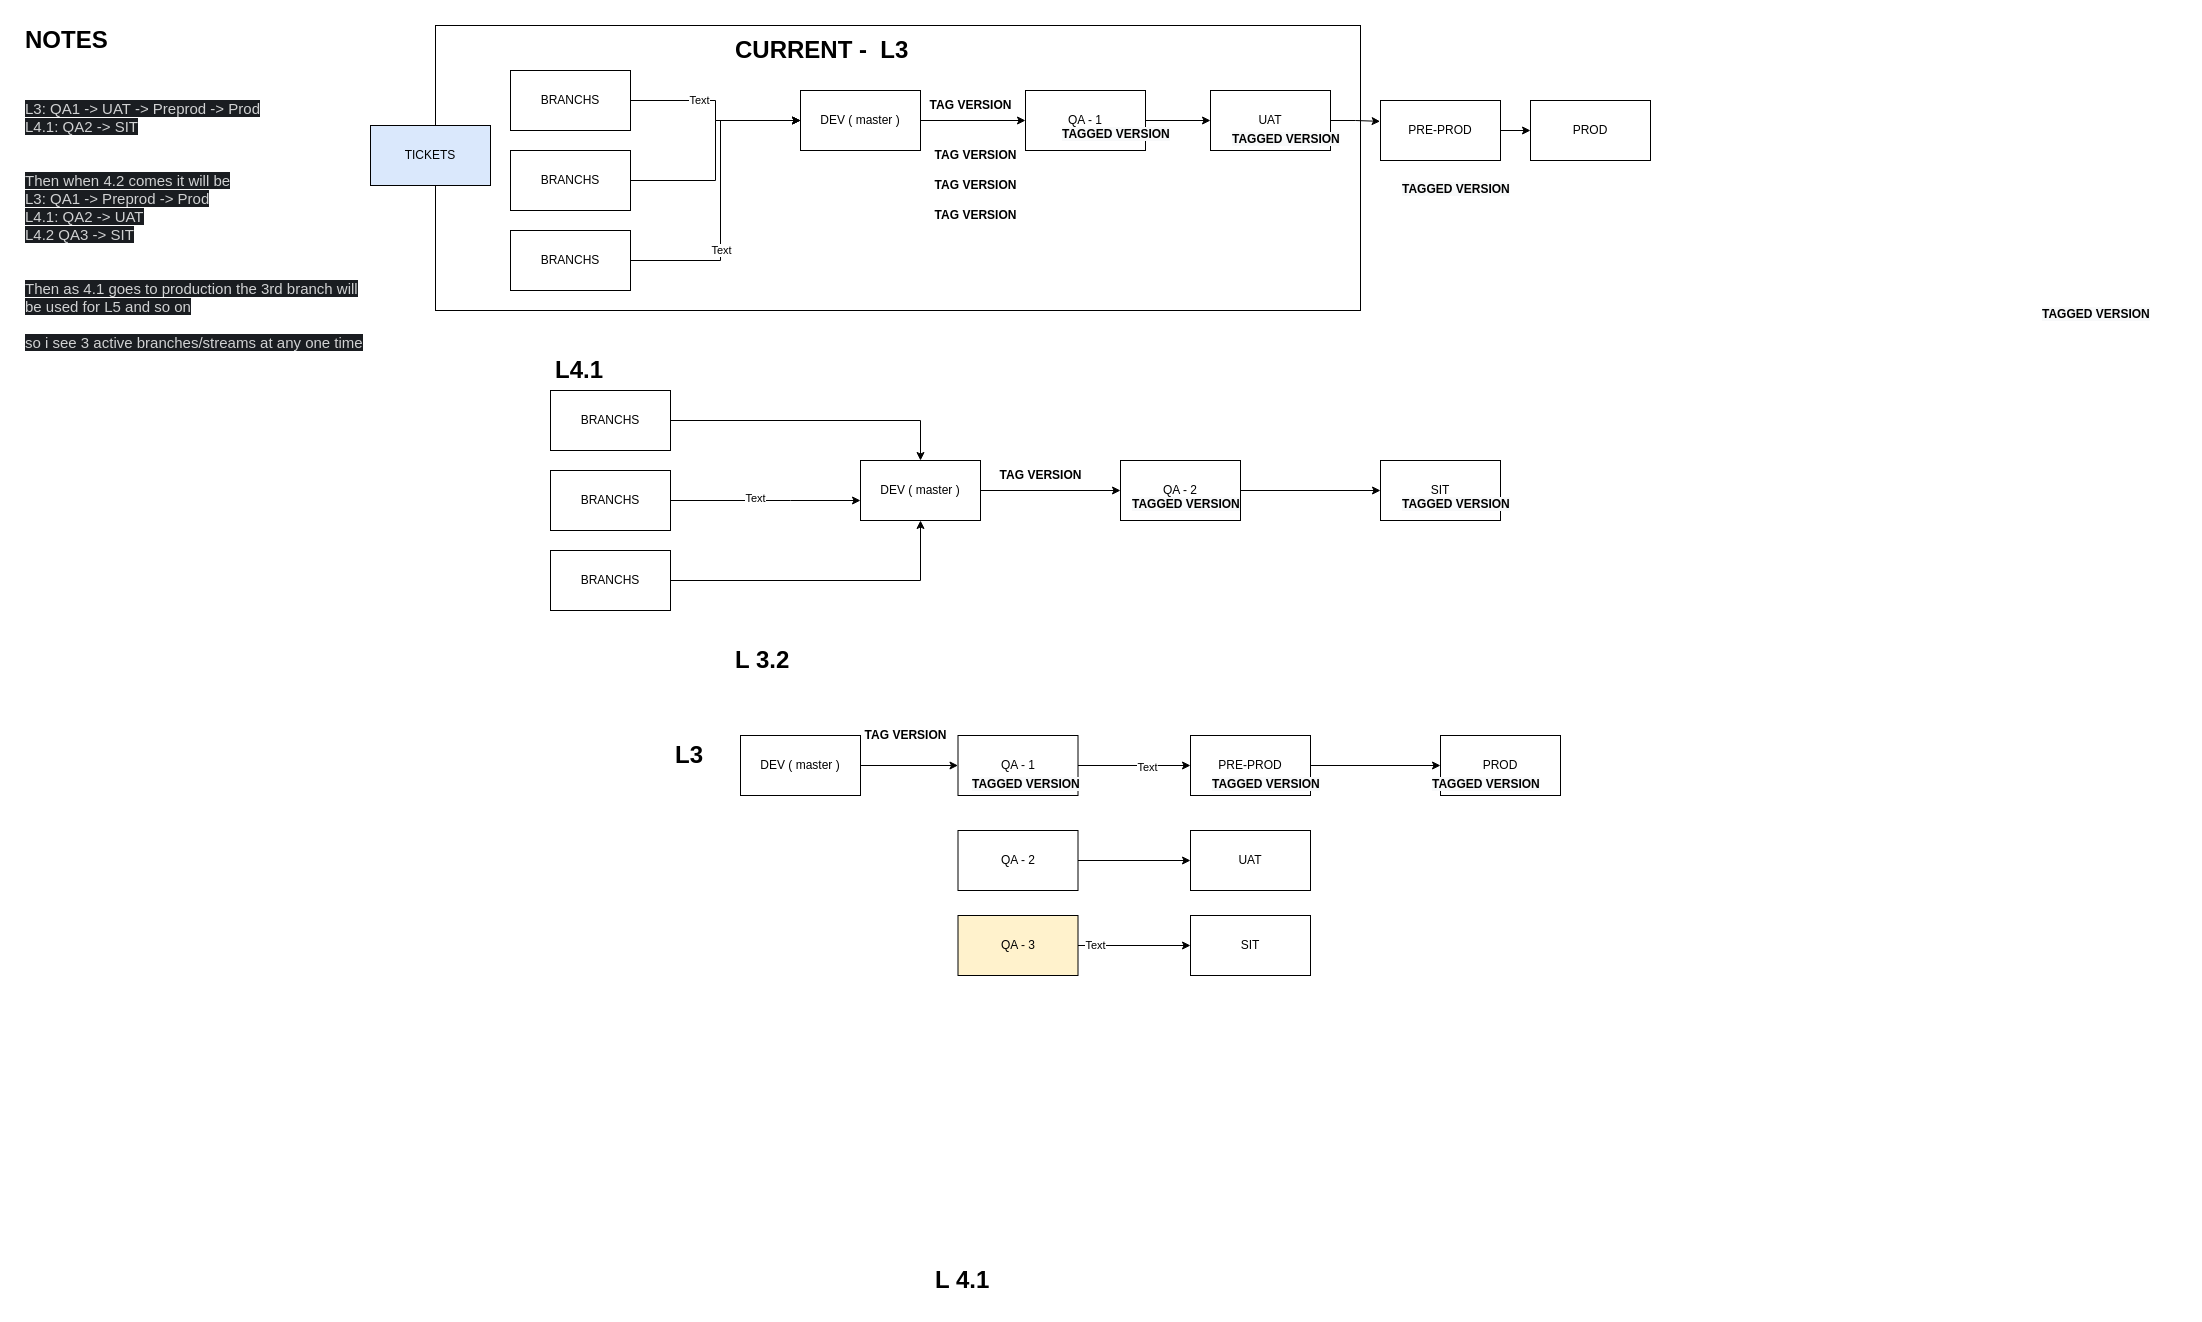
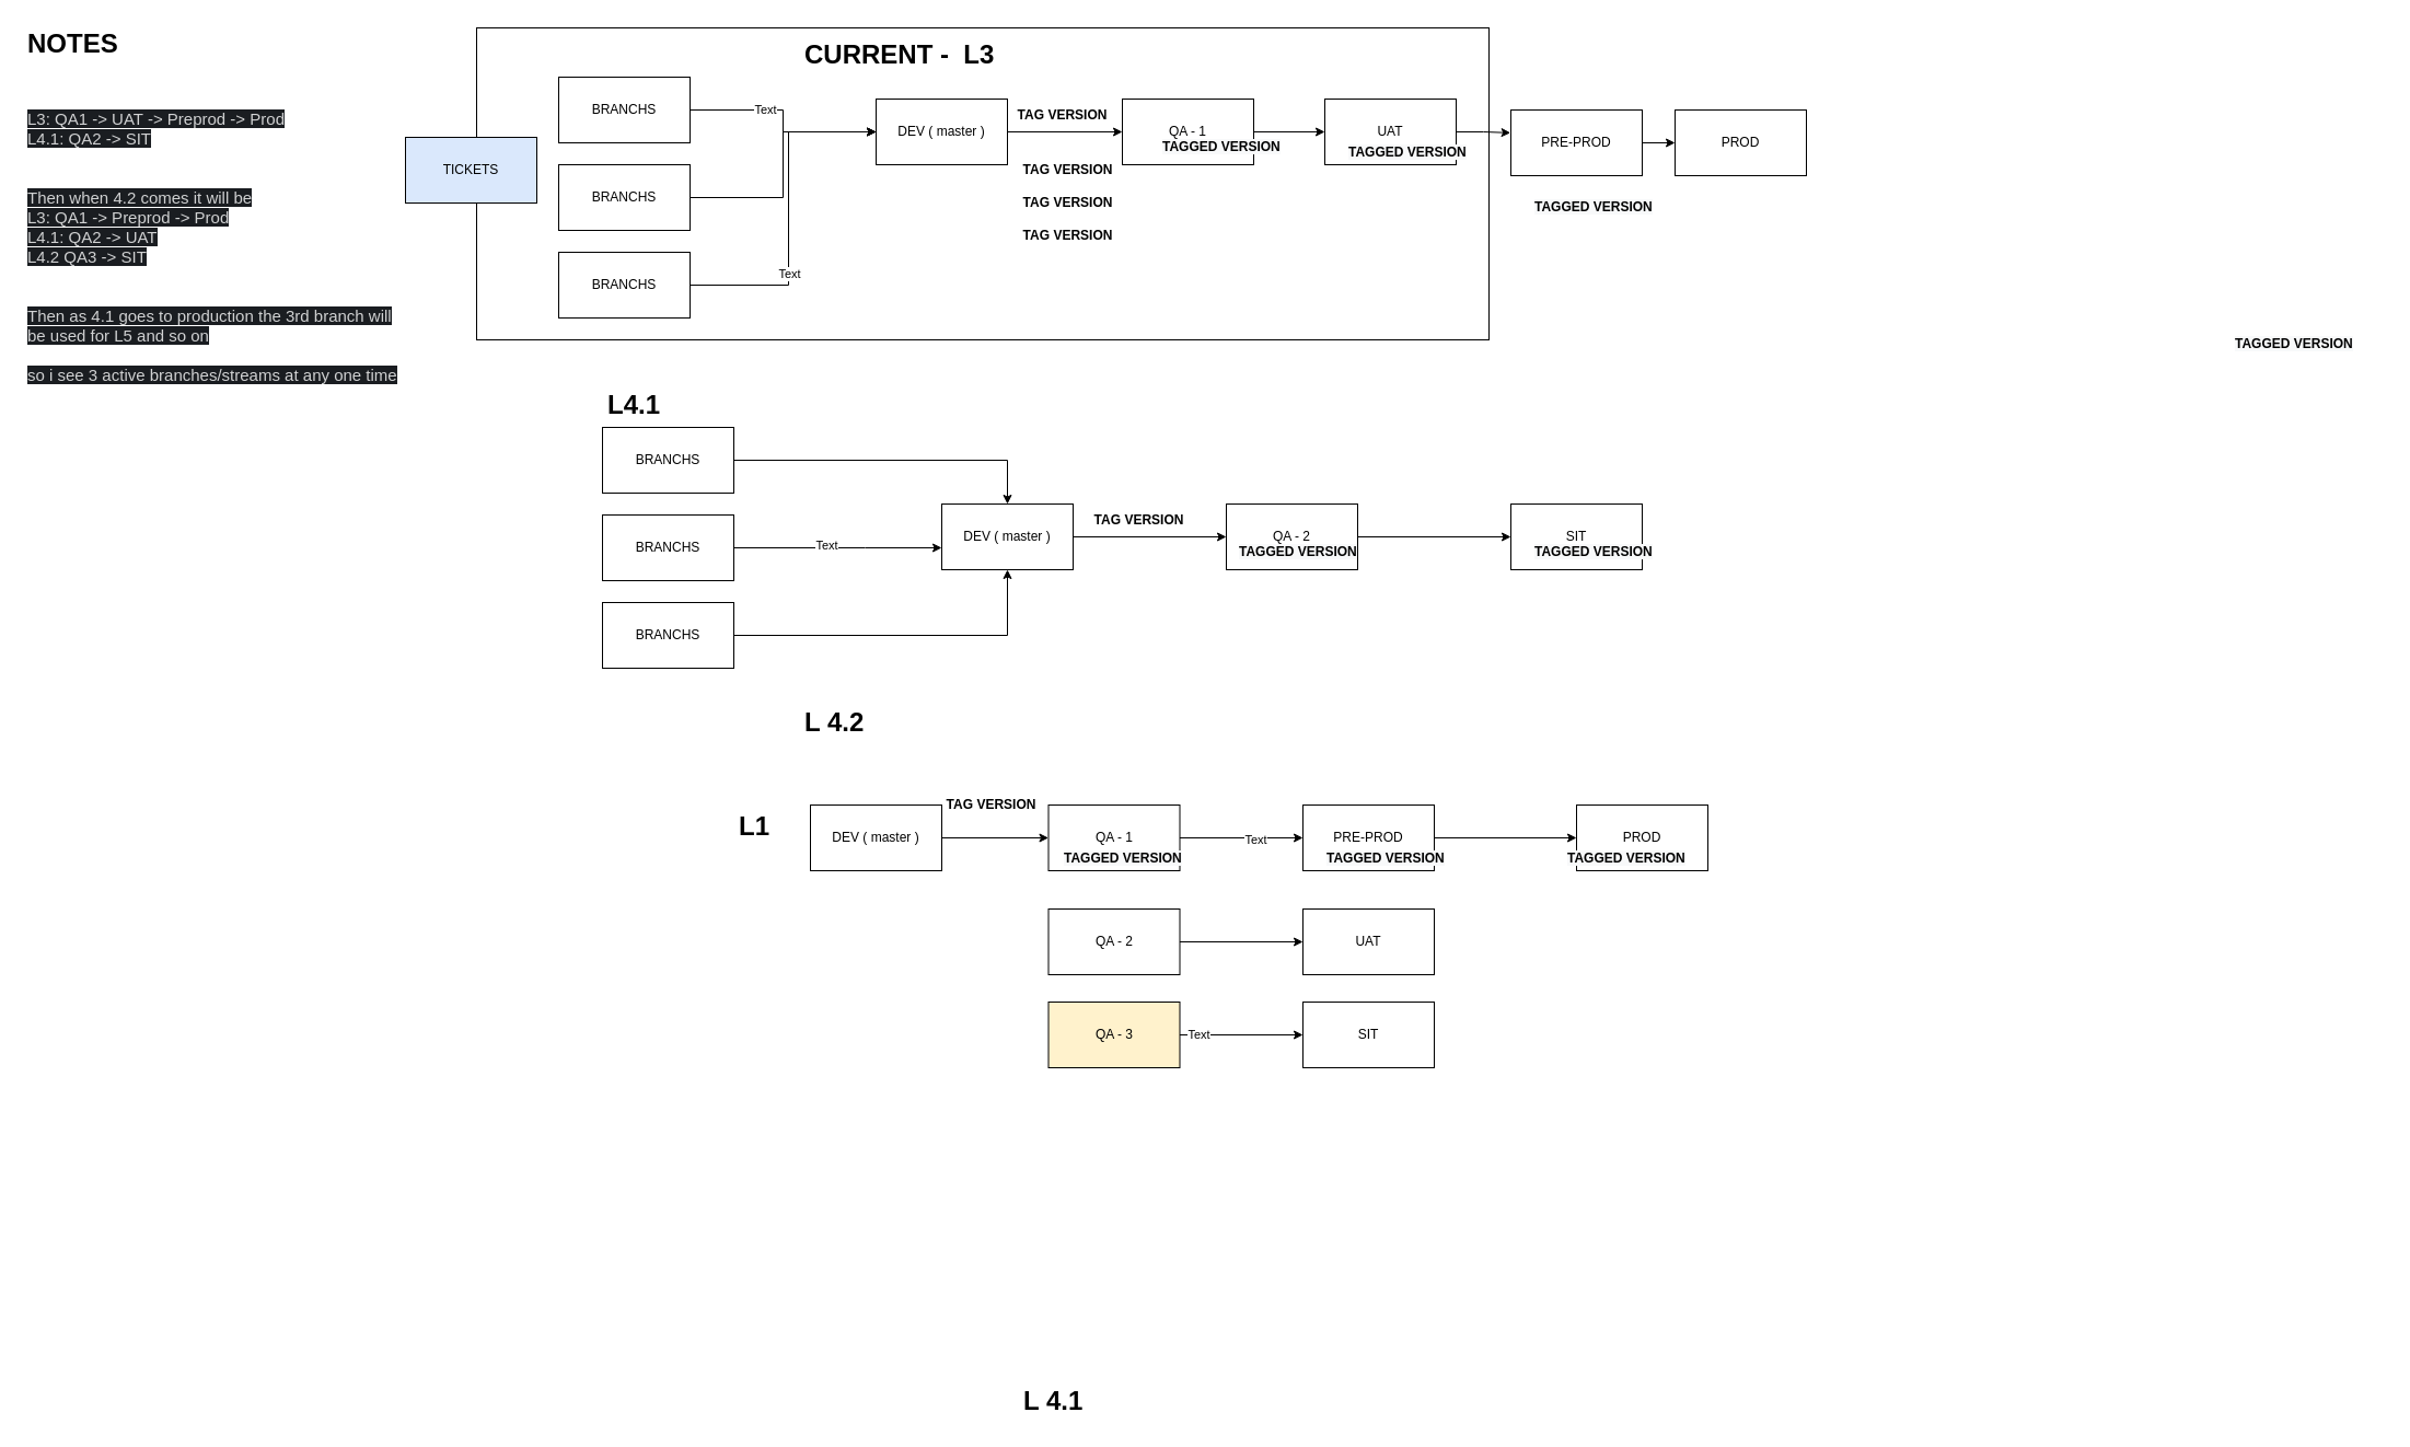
- <mxCell id="34" value="&lt;h1&gt;L 3.2&lt;/h1&gt;" style="text;html=1;strokeColor=none;fillColor=none;spacing=5;spacingTop=-20;whiteSpace=wrap;overflow=hidden;rounded=0;flipV=0;flipH=0;" parent="1" vertex="1"><mxGeometry x="730" y="640" width="175" height="40" as="geometry" /></mxCell>
+ <mxCell id="34" value="&lt;h1&gt;L 4.2&lt;/h1&gt;" style="text;html=1;strokeColor=none;fillColor=none;spacing=5;spacingTop=-20;whiteSpace=wrap;overflow=hidden;rounded=0;flipV=0;flipH=0;" parent="1" vertex="1"><mxGeometry x="730" y="640" width="175" height="40" as="geometry" /></mxCell>
- <mxCell id="61" value="&lt;h1&gt;L3&lt;/h1&gt;" style="text;html=1;strokeColor=none;fillColor=none;spacing=5;spacingTop=-20;whiteSpace=wrap;overflow=hidden;rounded=0;flipV=0;flipH=0;" vertex="1" parent="1"><mxGeometry x="670" y="735" width="175" height="40" as="geometry" /></mxCell>
+ <mxCell id="61" value="&lt;h1&gt;L1&lt;/h1&gt;" style="text;html=1;strokeColor=none;fillColor=none;spacing=5;spacingTop=-20;whiteSpace=wrap;overflow=hidden;rounded=0;flipV=0;flipH=0;" vertex="1" parent="1"><mxGeometry x="670" y="735" width="175" height="40" as="geometry" /></mxCell>
